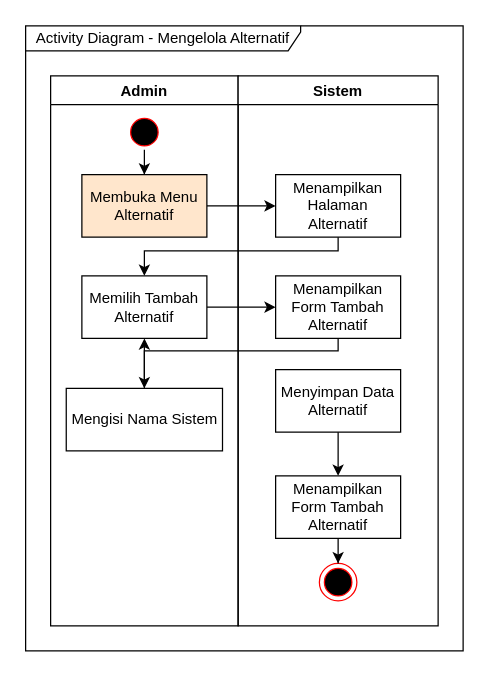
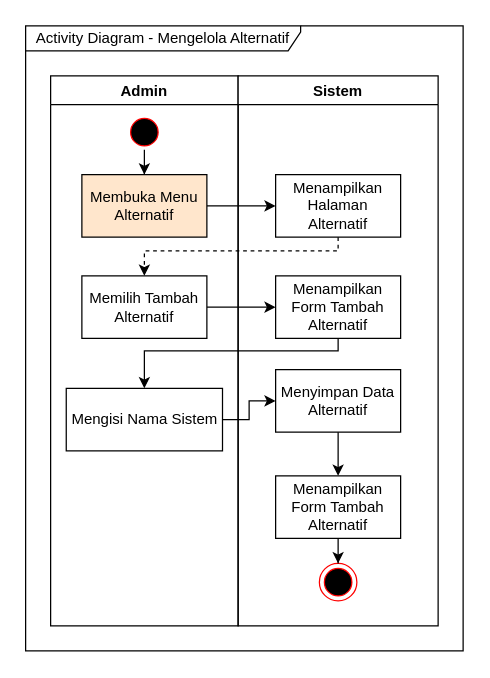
- <mxCell id="18" style="edgeStyle=orthogonalEdgeStyle;rounded=0;orthogonalLoop=1;jettySize=auto;html=1;entryX=0.5;entryY=0;entryDx=0;entryDy=0;exitX=0.5;exitY=1;exitDx=0;exitDy=0;" parent="1" source="9" target="17" edge="1"><mxGeometry relative="1" as="geometry"><Array as="points"><mxPoint x="270" y="200" /><mxPoint x="115" y="200" /></Array></mxGeometry></mxCell>
+ <mxCell id="18" style="edgeStyle=orthogonalEdgeStyle;rounded=0;orthogonalLoop=1;jettySize=auto;html=1;entryX=0.5;entryY=0;entryDx=0;entryDy=0;exitX=0.5;exitY=1;exitDx=0;exitDy=0;dashed=1;" parent="1" source="9" target="17" edge="1"><mxGeometry relative="1" as="geometry"><Array as="points"><mxPoint x="270" y="200" /><mxPoint x="115" y="200" /></Array></mxGeometry></mxCell>
- <mxCell id="19" style="edgeStyle=orthogonalEdgeStyle;rounded=0;orthogonalLoop=1;jettySize=auto;html=1;" parent="1" source="20" target="17" edge="1"><mxGeometry relative="1" as="geometry" /></mxCell>
+ <mxCell id="19" style="edgeStyle=orthogonalEdgeStyle;rounded=0;orthogonalLoop=1;jettySize=auto;html=1;entryX=0;entryY=0.5;entryDx=0;entryDy=0;" parent="1" source="20" target="12" edge="1"><mxGeometry relative="1" as="geometry" /></mxCell>
